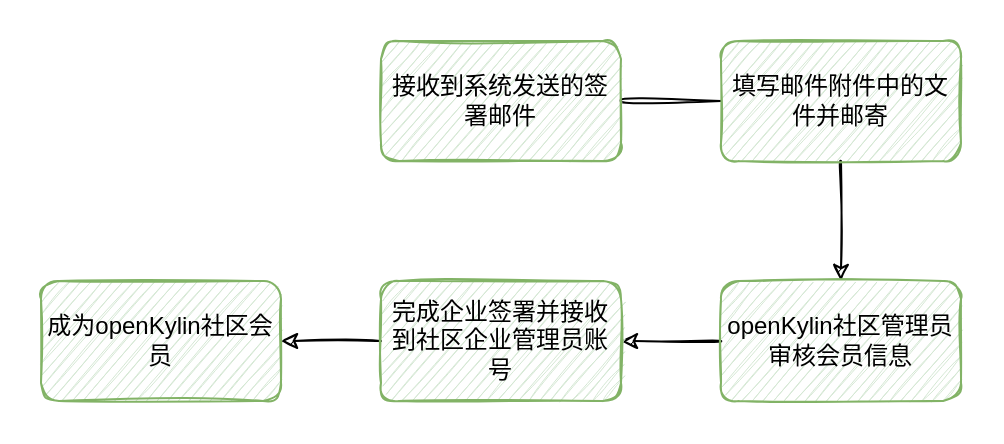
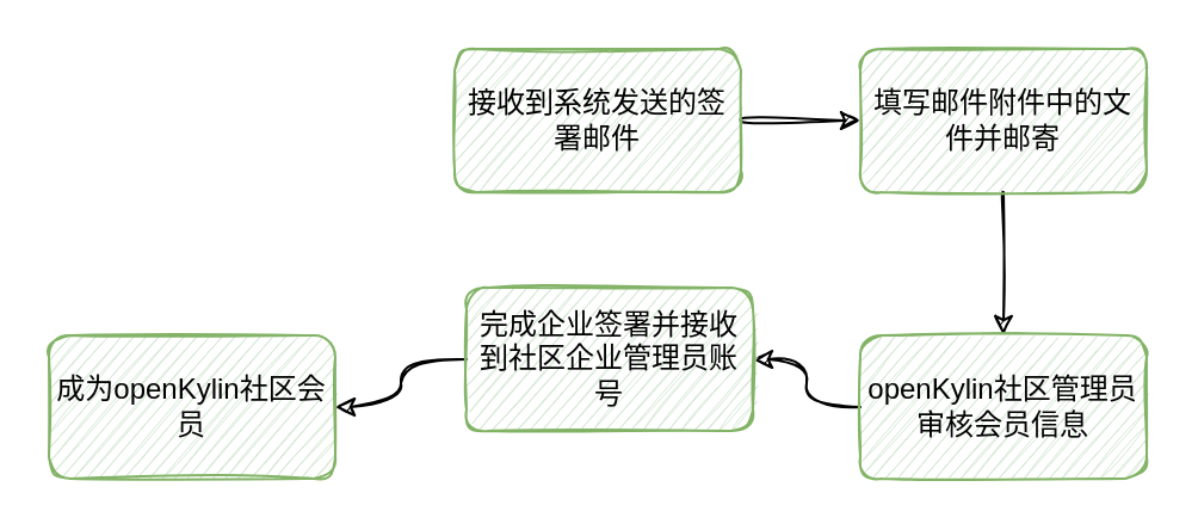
- <mxCell id="2" style="edgeStyle=orthogonalEdgeStyle;rounded=1;orthogonalLoop=1;jettySize=auto;html=1;exitX=1;exitY=0.5;exitDx=0;exitDy=0;entryX=0;entryY=0.5;entryDx=0;entryDy=0;sketch=1;curved=1;endArrow=none;" parent="1" source="3" target="5" edge="1"><mxGeometry relative="1" as="geometry" /></mxCell>
+ <mxCell id="2" style="edgeStyle=orthogonalEdgeStyle;rounded=1;orthogonalLoop=1;jettySize=auto;html=1;exitX=1;exitY=0.5;exitDx=0;exitDy=0;entryX=0;entryY=0.5;entryDx=0;entryDy=0;sketch=1;curved=1;" parent="1" source="3" target="5" edge="1"><mxGeometry relative="1" as="geometry" /></mxCell>
- <mxCell id="9" value="完成企业签署并接收到社区企业管理员账号" style="rounded=1;whiteSpace=wrap;html=1;sketch=1;fillColor=#D5E8D4;strokeColor=#82B366;" parent="1" vertex="1"><mxGeometry x="190" y="140" width="120" height="60" as="geometry" /></mxCell>
+ <mxCell id="9" value="完成企业签署并接收到社区企业管理员账号" style="rounded=1;whiteSpace=wrap;html=1;sketch=1;fillColor=#D5E8D4;strokeColor=#82B366;" parent="1" vertex="1"><mxGeometry x="195" y="120" width="120" height="60" as="geometry" /></mxCell>
